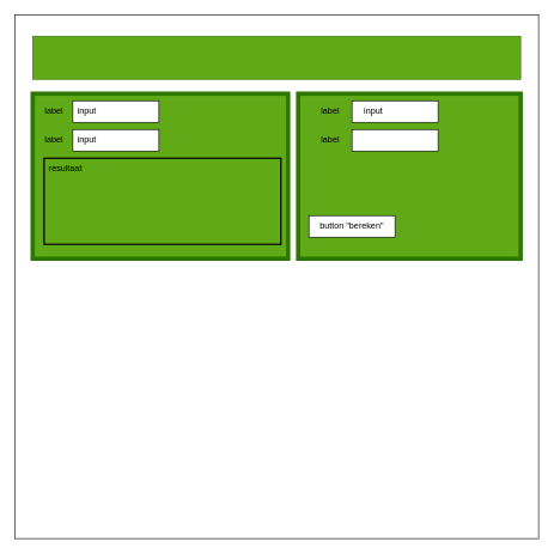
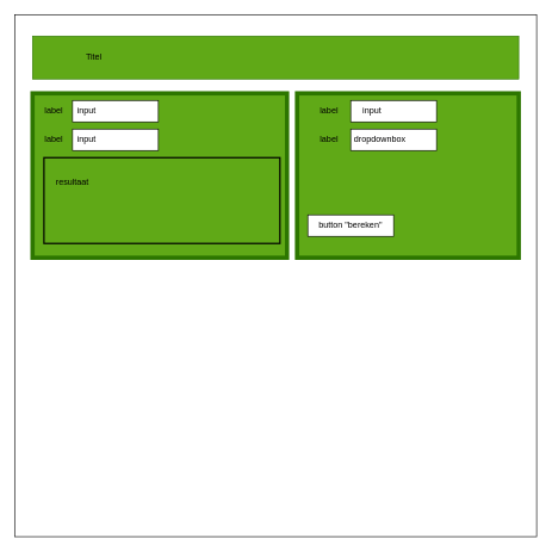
+ <mxCell id="4" value="Titel" style="text;html=1;strokeColor=none;fillColor=none;align=center;verticalAlign=middle;whiteSpace=wrap;rounded=0;strokeWidth=6;" parent="1" vertex="1"><mxGeometry x="51" y="65" width="160" height="30" as="geometry" /></mxCell>
+ <mxCell id="20" value="dropdownbox" style="text;html=1;strokeColor=none;fillColor=none;align=center;verticalAlign=middle;whiteSpace=wrap;rounded=0;" vertex="1" parent="1"><mxGeometry x="501" y="180" width="60" height="30" as="geometry" /></mxCell>
- <mxCell id="12" value="resultaat" style="text;html=1;strokeColor=none;fillColor=none;align=center;verticalAlign=middle;whiteSpace=wrap;rounded=0;" parent="1" vertex="1"><mxGeometry x="61" y="220" width="60" height="30" as="geometry" /></mxCell>
+ <mxCell id="12" value="resultaat" style="text;html=1;strokeColor=none;fillColor=none;align=center;verticalAlign=middle;whiteSpace=wrap;rounded=0;" parent="1" vertex="1"><mxGeometry x="71" y="240" width="60" height="30" as="geometry" /></mxCell>
